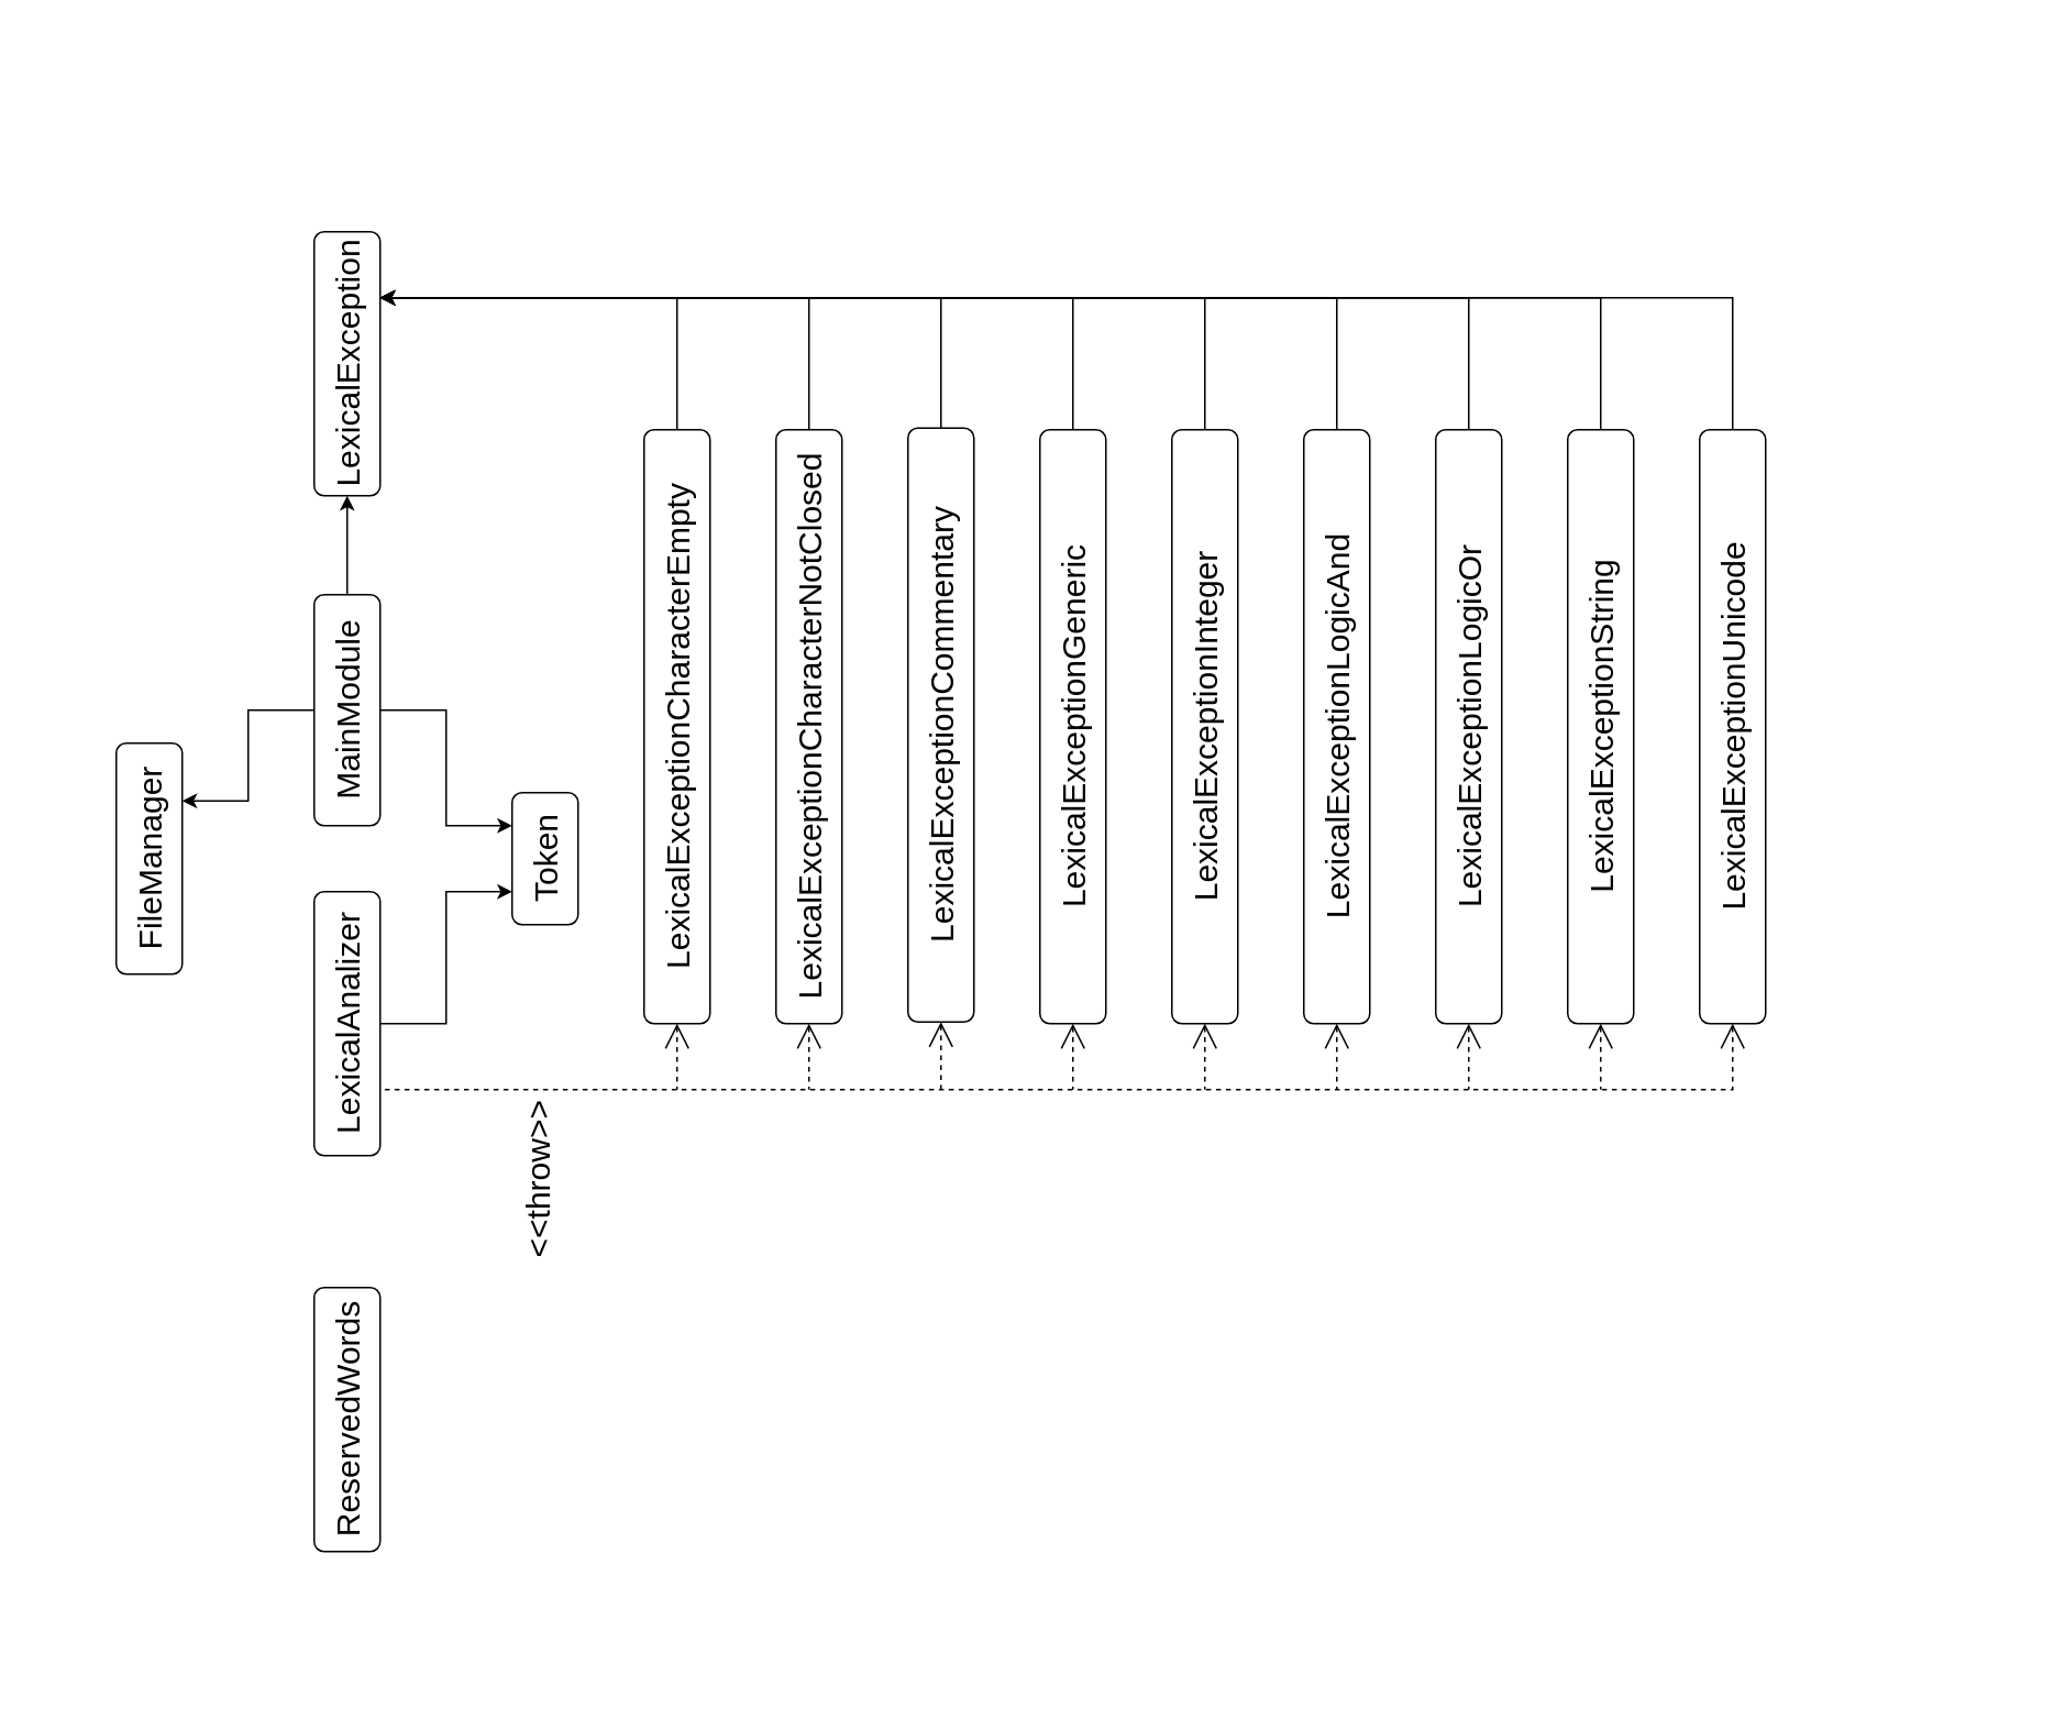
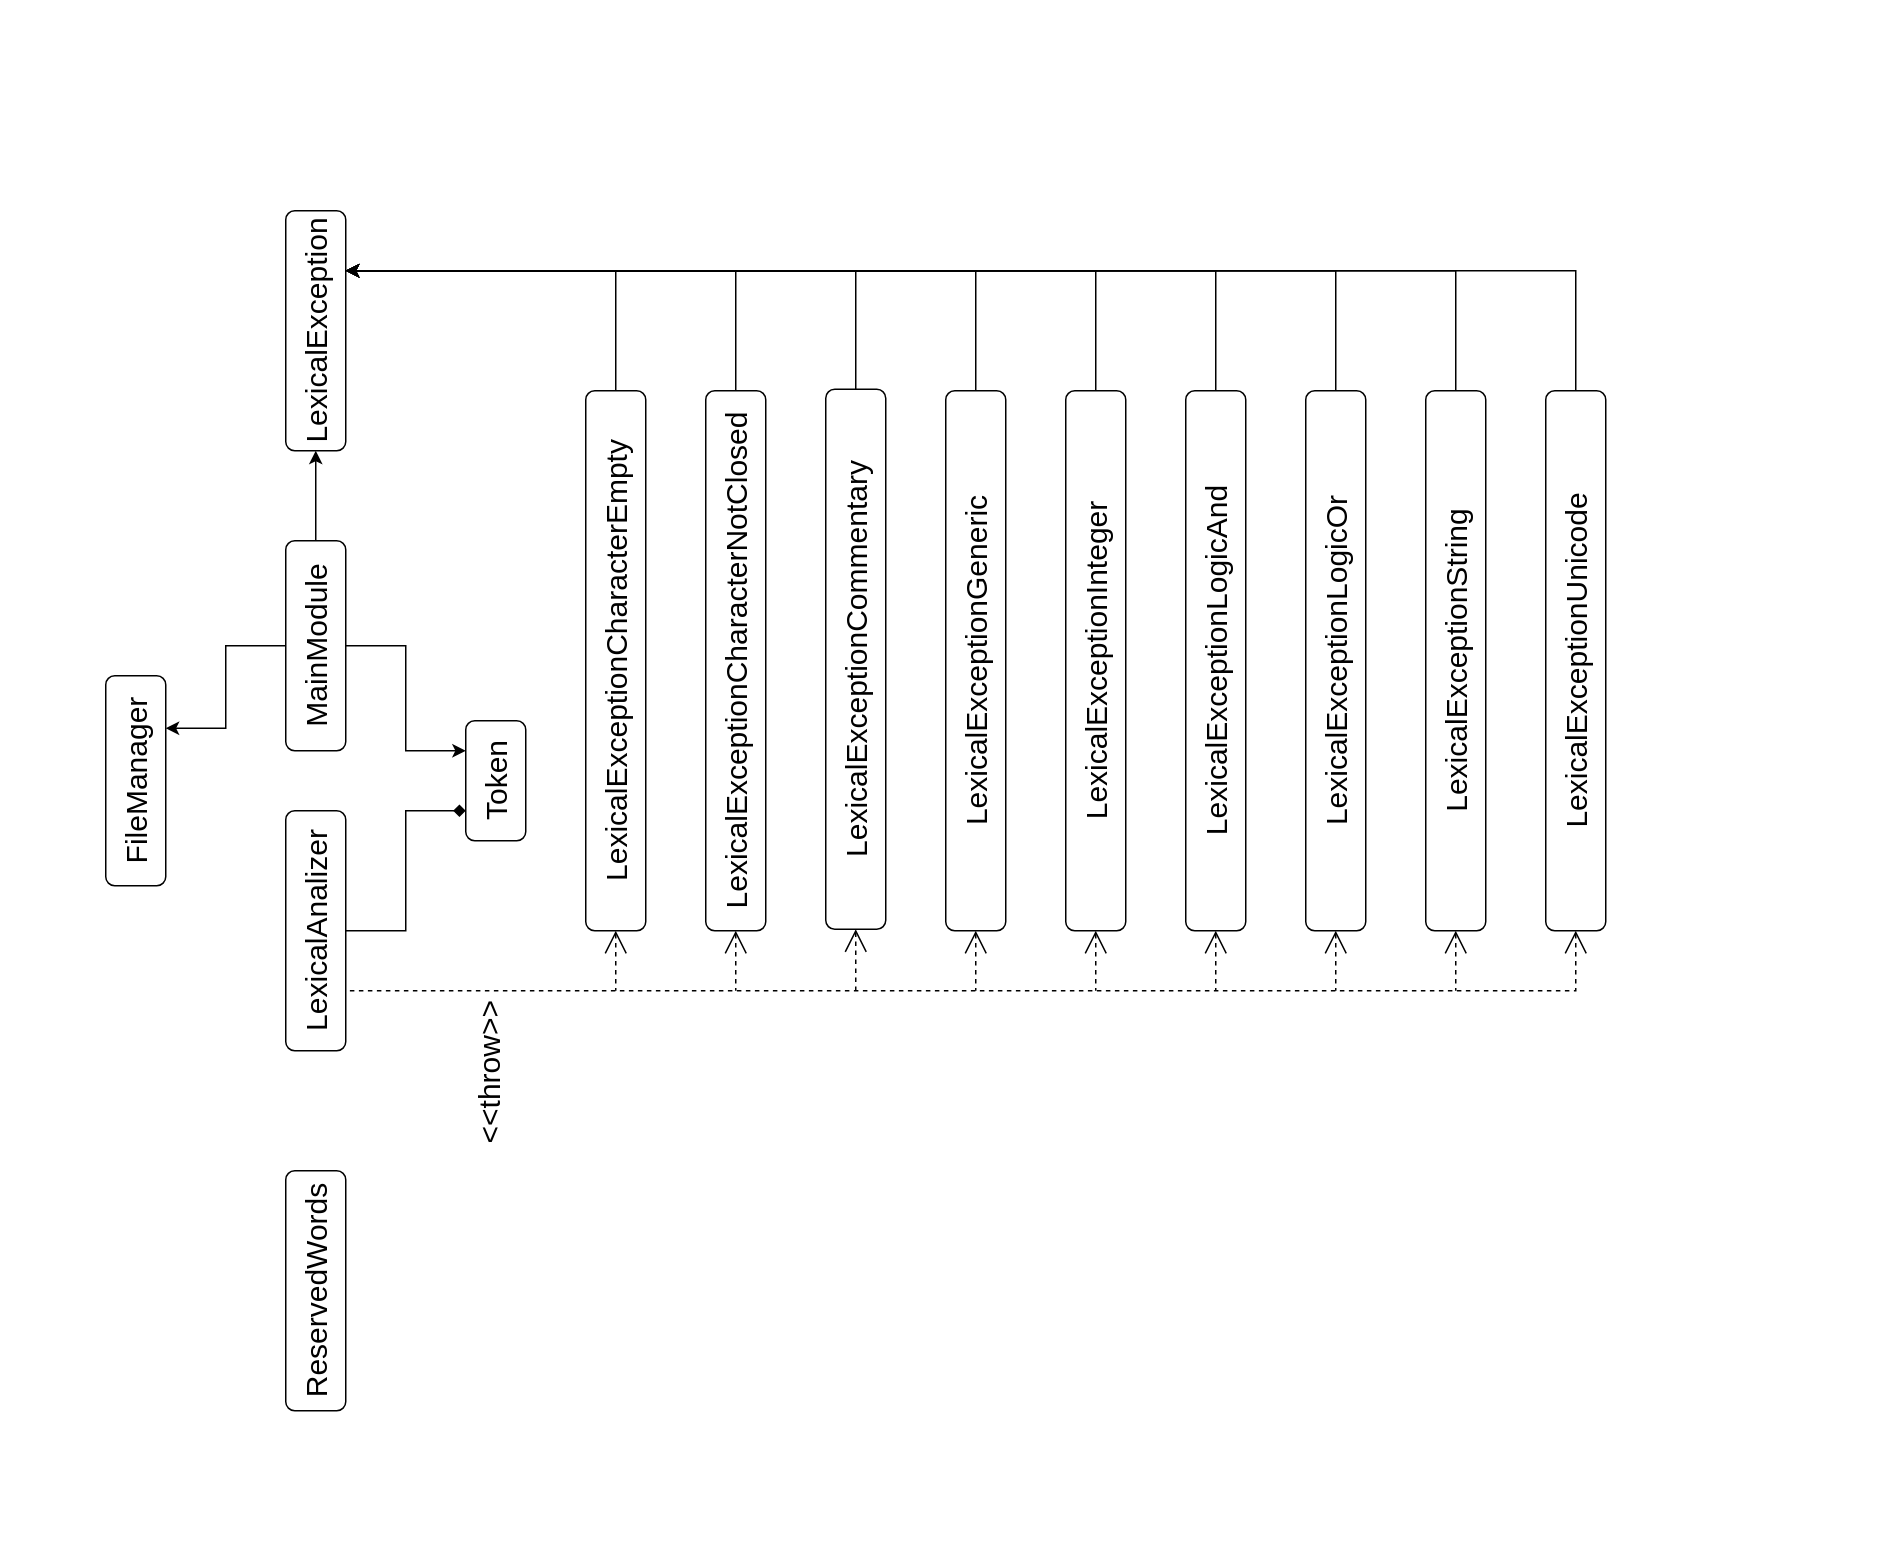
- <mxCell id="9" value="" style="endArrow=classic;html=1;rounded=0;fontSize=20;exitX=0.5;exitY=1;exitDx=0;exitDy=0;entryX=0.25;entryY=0;entryDx=0;entryDy=0;" parent="2" source="4" target="7" edge="1"><mxGeometry width="50" height="50" relative="1" as="geometry"><mxPoint x="40" y="640" as="sourcePoint" /><mxPoint x="-10" y="590" as="targetPoint" /><Array as="points"><mxPoint x="120" y="600" /><mxPoint x="120" y="520" /></Array></mxGeometry></mxCell>
+ <mxCell id="9" value="" style="endArrow=diamond;html=1;rounded=0;fontSize=20;exitX=0.5;exitY=1;exitDx=0;exitDy=0;entryX=0.25;entryY=0;entryDx=0;entryDy=0;" parent="2" source="4" target="7" edge="1"><mxGeometry width="50" height="50" relative="1" as="geometry"><mxPoint x="40" y="640" as="sourcePoint" /><mxPoint x="-10" y="590" as="targetPoint" /><Array as="points"><mxPoint x="120" y="600" /><mxPoint x="120" y="520" /></Array></mxGeometry></mxCell>
